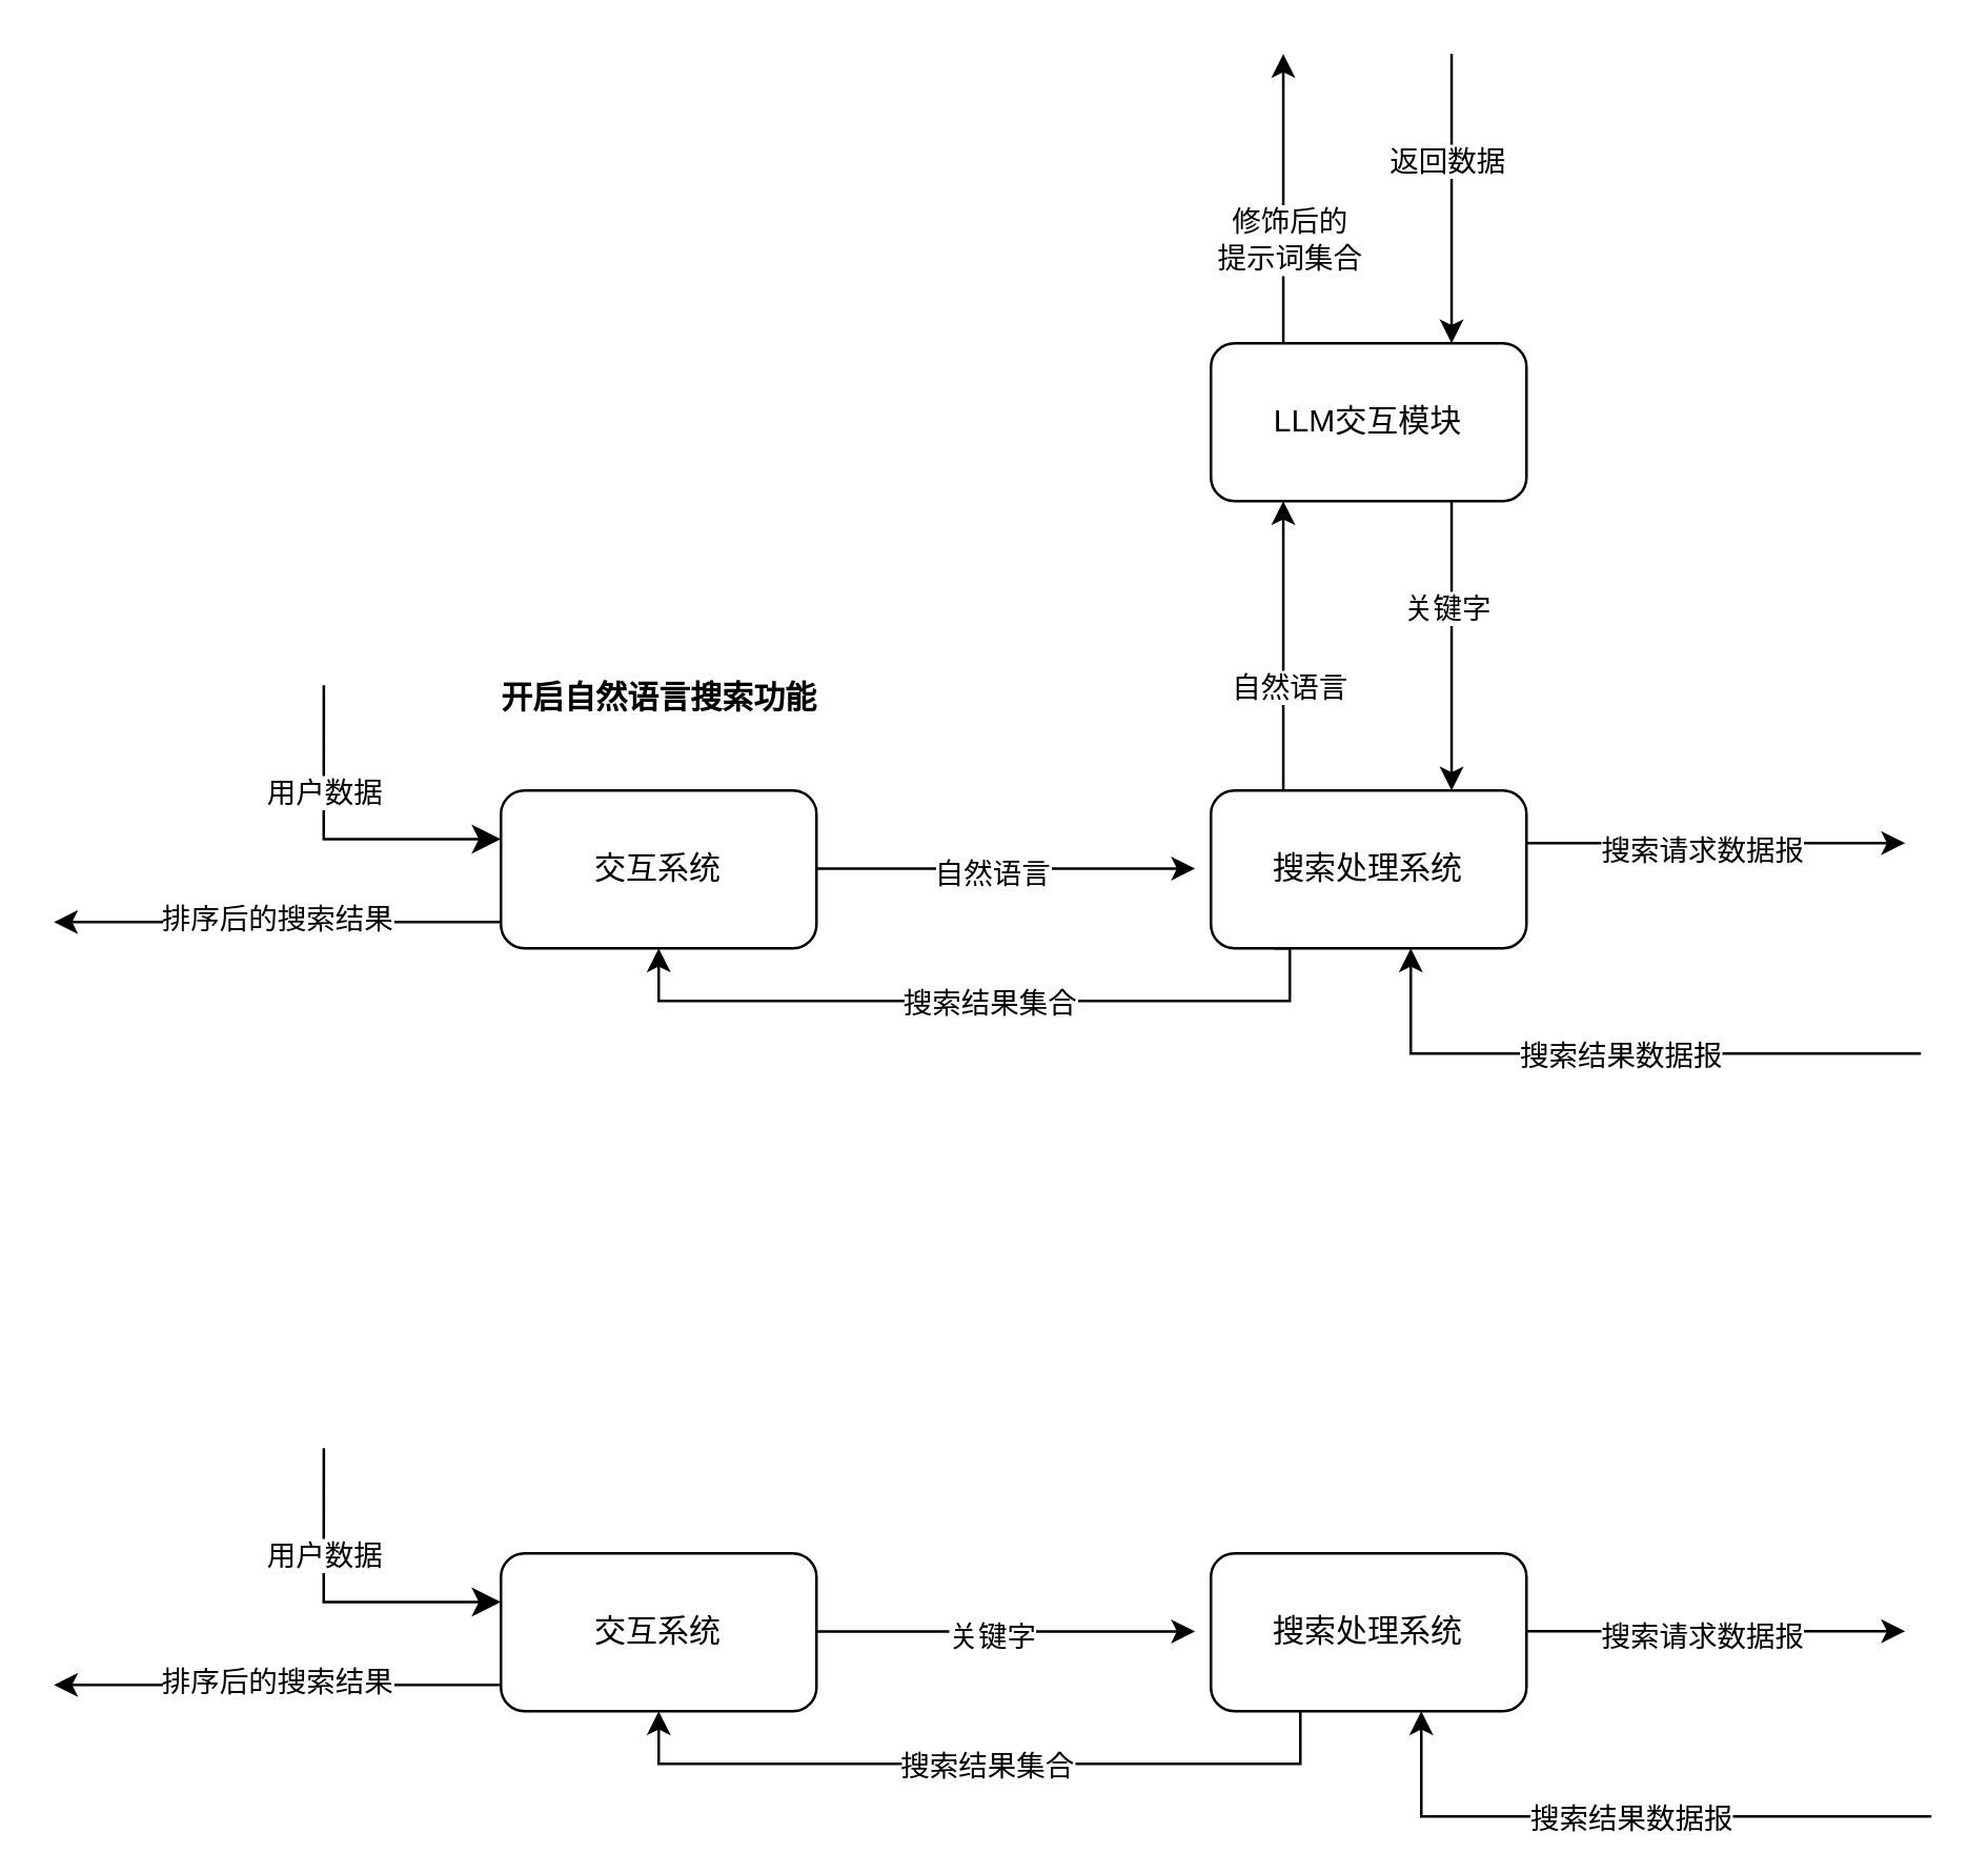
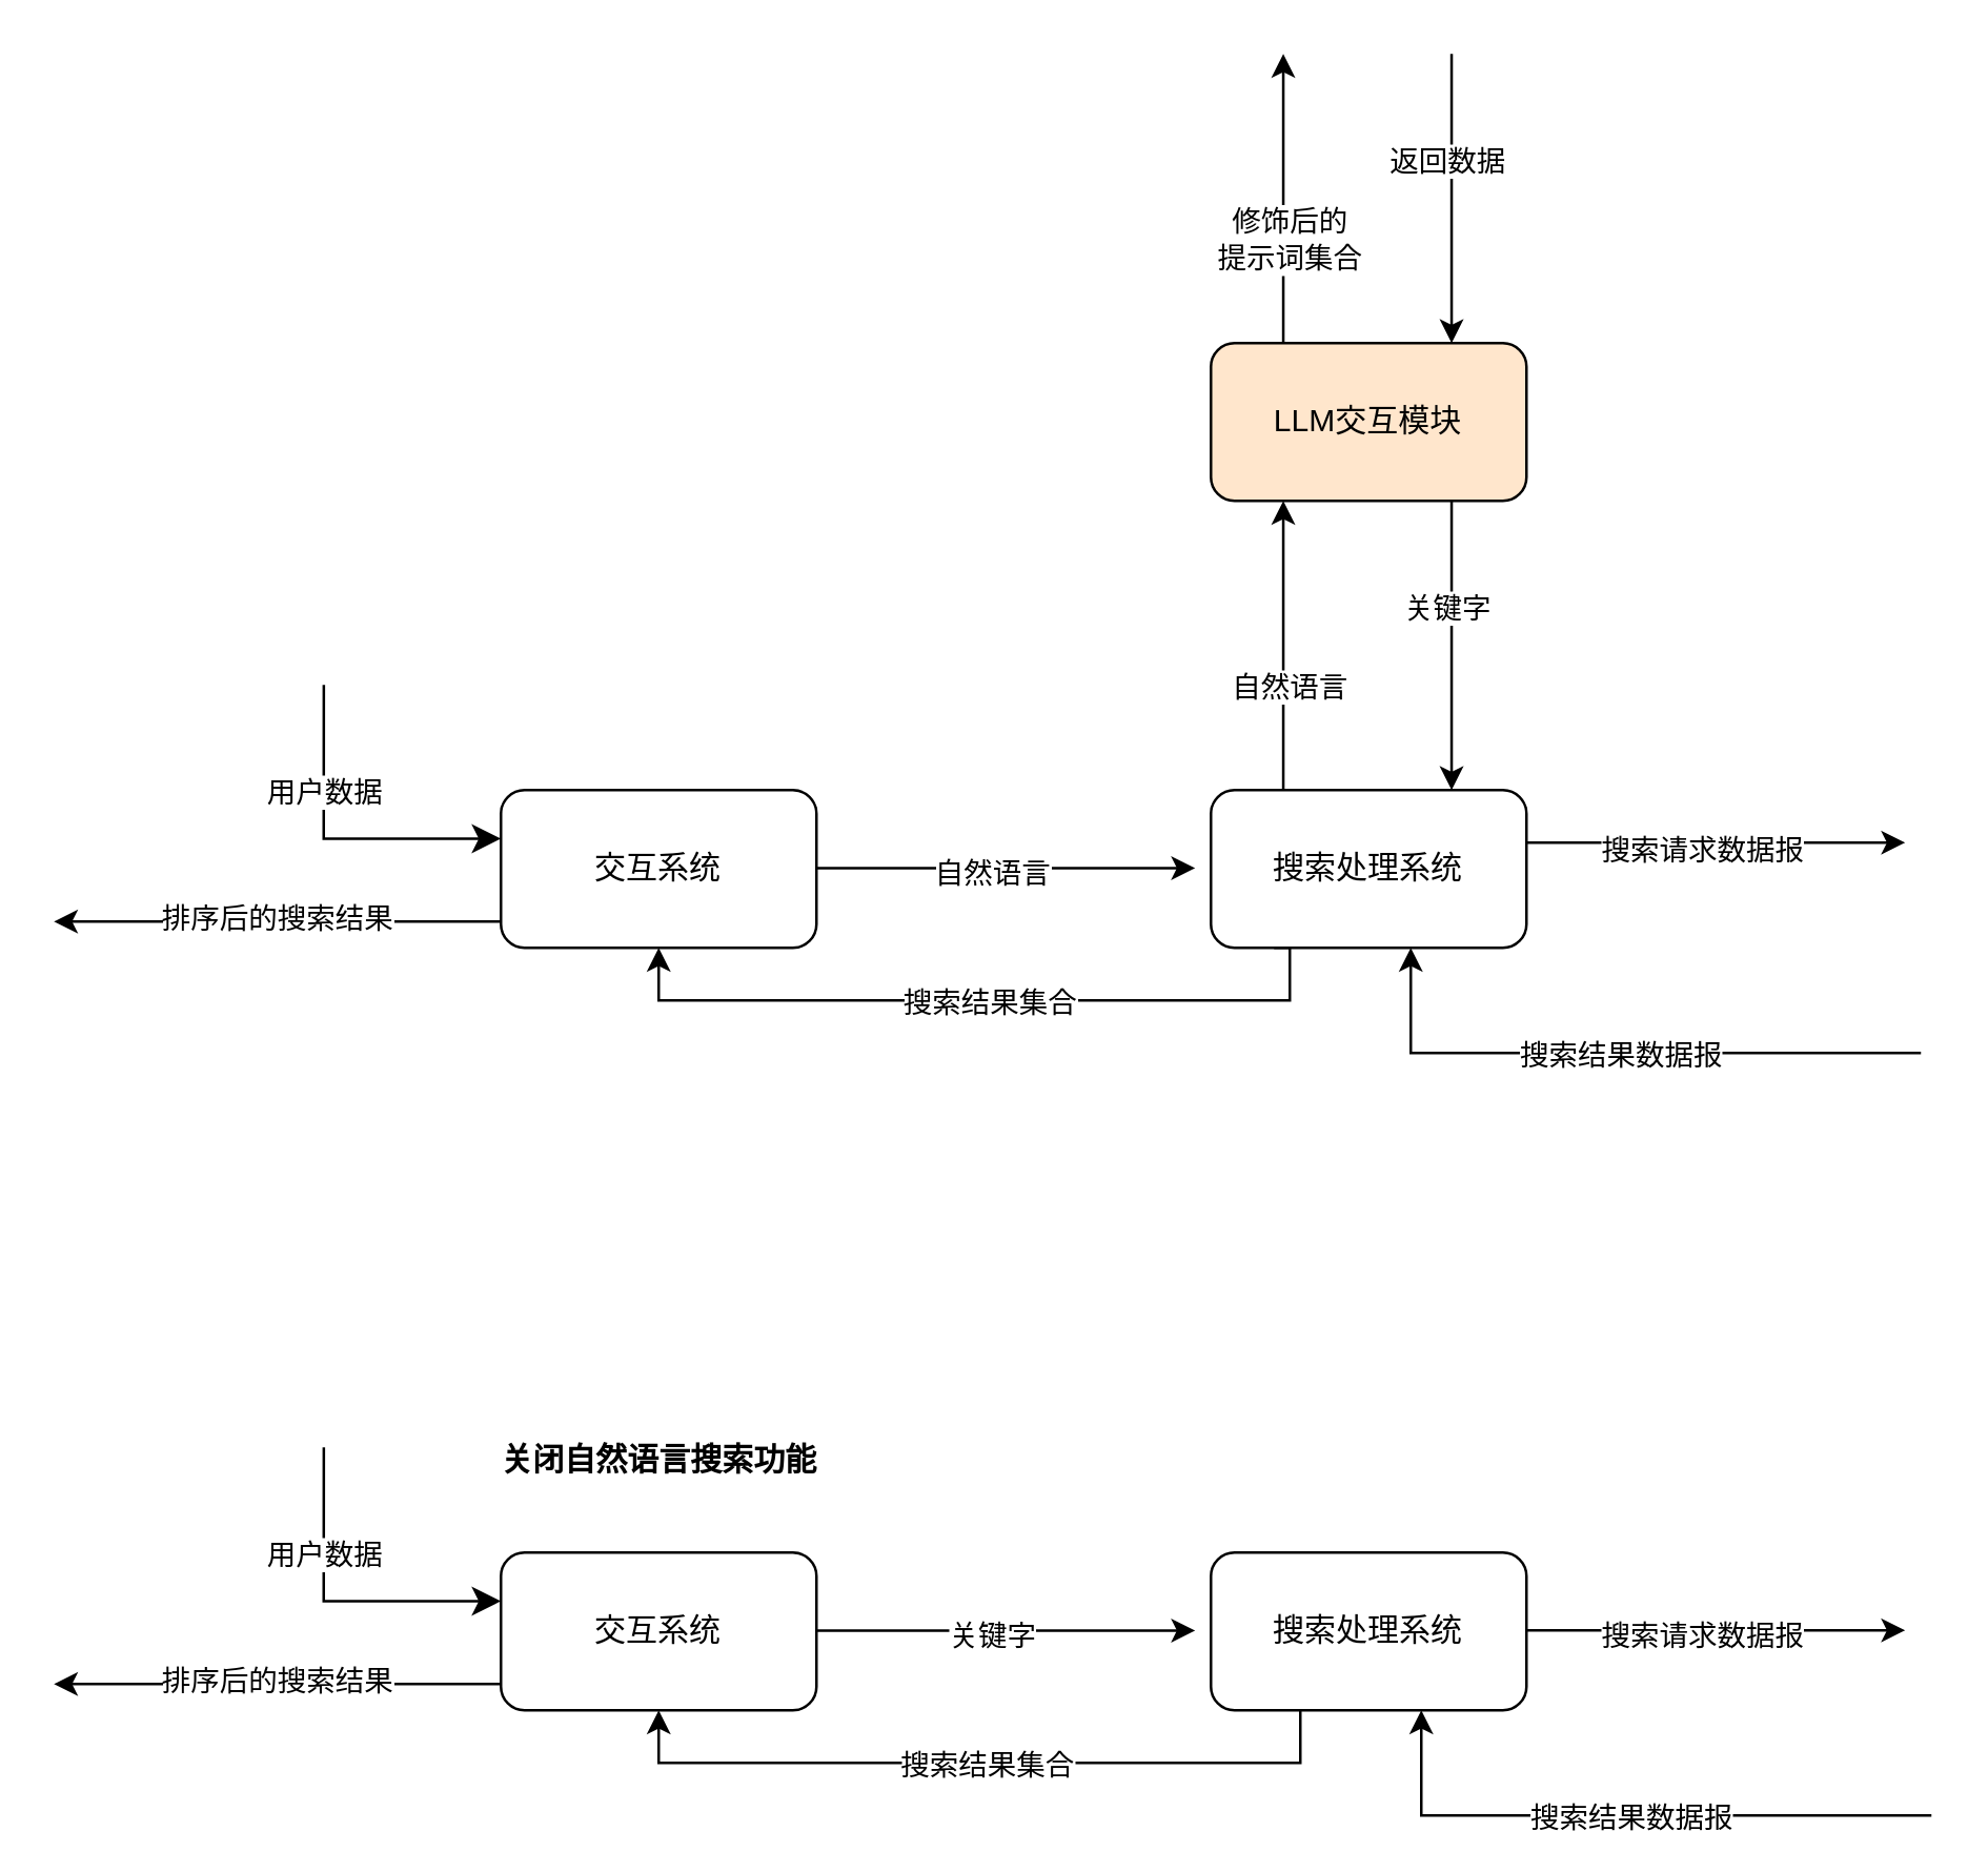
- <mxCell id="3" value="LLM交互模块" style="rounded=1;whiteSpace=wrap;html=1;" vertex="1" parent="1"><mxGeometry x="460" y="130" width="120" height="60" as="geometry" /></mxCell>
+ <mxCell id="3" value="LLM交互模块" style="rounded=1;whiteSpace=wrap;html=1;fillColor=#ffe6cc;" vertex="1" parent="1"><mxGeometry x="460" y="130" width="120" height="60" as="geometry" /></mxCell>
- <mxCell id="35" value="&lt;b&gt;开启自然语言搜索功能&lt;/b&gt;" style="text;html=1;align=center;verticalAlign=middle;resizable=0;points=[];autosize=1;strokeColor=none;fillColor=none;" vertex="1" parent="1"><mxGeometry x="170" y="250" width="160" height="30" as="geometry" /></mxCell>
+ <mxCell id="36" value="&lt;b&gt;关闭自然语言搜索功能&lt;/b&gt;" style="text;html=1;align=center;verticalAlign=middle;resizable=0;points=[];autosize=1;strokeColor=none;fillColor=none;" vertex="1" parent="1"><mxGeometry x="170" y="540" width="160" height="30" as="geometry" /></mxCell>
